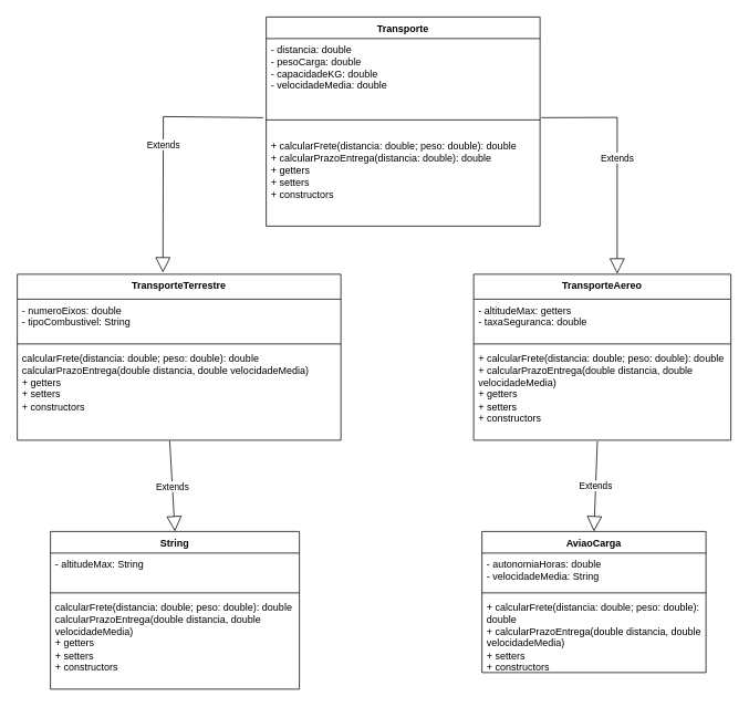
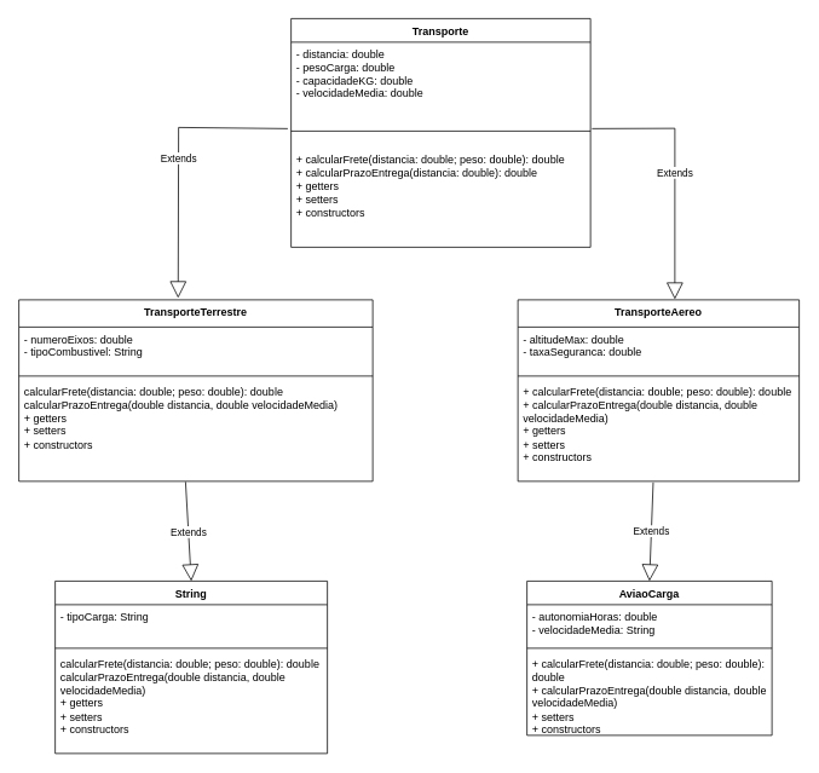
- <mxCell id="19" value="- altitudeMax: getters&lt;div&gt;- taxaSeguranca: double&lt;/div&gt;" style="text;strokeColor=none;fillColor=none;align=left;verticalAlign=top;spacingLeft=4;spacingRight=4;overflow=hidden;rotatable=0;points=[[0,0.5],[1,0.5]];portConstraint=eastwest;whiteSpace=wrap;html=1;" parent="18" vertex="1"><mxGeometry y="30" width="310" height="50" as="geometry" /></mxCell>
+ <mxCell id="19" value="- altitudeMax: double&lt;div&gt;- taxaSeguranca: double&lt;/div&gt;" style="text;strokeColor=none;fillColor=none;align=left;verticalAlign=top;spacingLeft=4;spacingRight=4;overflow=hidden;rotatable=0;points=[[0,0.5],[1,0.5]];portConstraint=eastwest;whiteSpace=wrap;html=1;" parent="18" vertex="1"><mxGeometry y="30" width="310" height="50" as="geometry" /></mxCell>
- <mxCell id="11" value="&lt;div&gt;- altitudeMax: String&lt;/div&gt;" style="text;strokeColor=none;fillColor=none;align=left;verticalAlign=top;spacingLeft=4;spacingRight=4;overflow=hidden;rotatable=0;points=[[0,0.5],[1,0.5]];portConstraint=eastwest;whiteSpace=wrap;html=1;" parent="10" vertex="1"><mxGeometry y="26" width="300" height="44" as="geometry" /></mxCell>
+ <mxCell id="11" value="&lt;div&gt;- tipoCarga: String&lt;/div&gt;" style="text;strokeColor=none;fillColor=none;align=left;verticalAlign=top;spacingLeft=4;spacingRight=4;overflow=hidden;rotatable=0;points=[[0,0.5],[1,0.5]];portConstraint=eastwest;whiteSpace=wrap;html=1;" parent="10" vertex="1"><mxGeometry y="26" width="300" height="44" as="geometry" /></mxCell>
